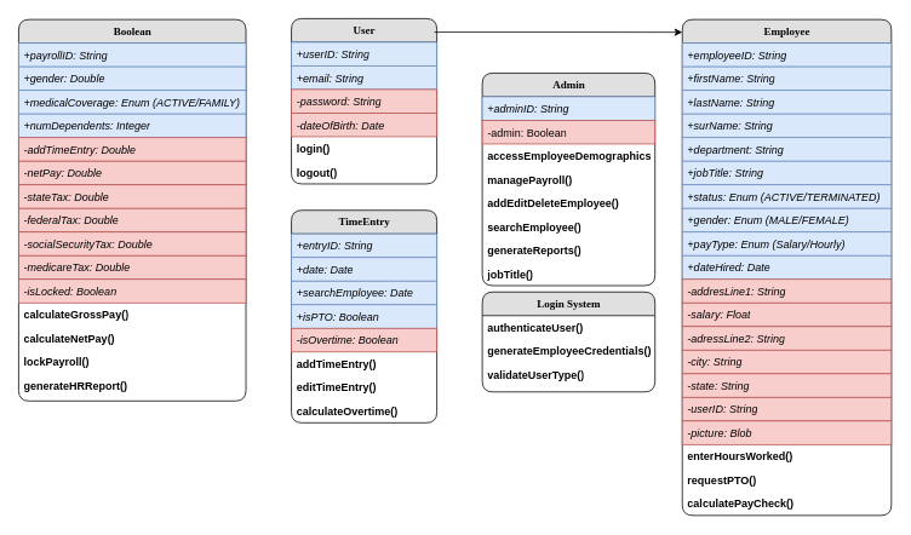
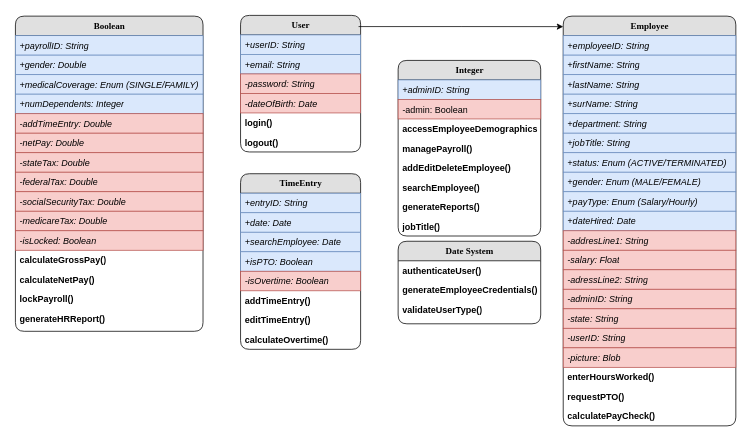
- <mxCell id="9" value="Admin" style="swimlane;html=1;fontStyle=1;childLayout=stackLayout;horizontal=1;startSize=26;fillColor=#e0e0e0;horizontalStack=0;resizeParent=1;resizeLast=0;collapsible=1;marginBottom=0;swimlaneFillColor=#ffffff;align=center;rounded=1;shadow=0;comic=0;labelBackgroundColor=none;strokeWidth=1;fontFamily=Verdana;fontSize=12;fontColor=#000000;" parent="1" vertex="1"><mxGeometry x="530" y="80" width="190" height="234" as="geometry" /></mxCell>
+ <mxCell id="9" value="Integer" style="swimlane;html=1;fontStyle=1;childLayout=stackLayout;horizontal=1;startSize=26;fillColor=#e0e0e0;horizontalStack=0;resizeParent=1;resizeLast=0;collapsible=1;marginBottom=0;swimlaneFillColor=#ffffff;align=center;rounded=1;shadow=0;comic=0;labelBackgroundColor=none;strokeWidth=1;fontFamily=Verdana;fontSize=12;fontColor=#000000;" parent="1" vertex="1"><mxGeometry x="530" y="80" width="190" height="234" as="geometry" /></mxCell>
- <mxCell id="21" value="+medicalCoverage: Enum (ACTIVE/FAMILY)" style="text;html=1;strokeColor=#6c8ebf;fillColor=#dae8fc;spacingLeft=4;spacingRight=4;whiteSpace=wrap;overflow=hidden;rotatable=0;points=[[0,0.5],[1,0.5]];portConstraint=eastwest;fontStyle=2;fontColor=#000000;" parent="18" vertex="1"><mxGeometry y="78" width="250" height="26" as="geometry" /></mxCell>
+ <mxCell id="21" value="+medicalCoverage: Enum (SINGLE/FAMILY)" style="text;html=1;strokeColor=#6c8ebf;fillColor=#dae8fc;spacingLeft=4;spacingRight=4;whiteSpace=wrap;overflow=hidden;rotatable=0;points=[[0,0.5],[1,0.5]];portConstraint=eastwest;fontStyle=2;fontColor=#000000;" parent="18" vertex="1"><mxGeometry y="78" width="250" height="26" as="geometry" /></mxCell>
- <mxCell id="43" value="Login System" style="swimlane;html=1;fontStyle=1;childLayout=stackLayout;horizontal=1;startSize=26;fillColor=#e0e0e0;horizontalStack=0;resizeParent=1;resizeLast=0;collapsible=1;marginBottom=0;swimlaneFillColor=#ffffff;align=center;rounded=1;shadow=0;comic=0;labelBackgroundColor=none;strokeWidth=1;fontFamily=Verdana;fontSize=12;fontColor=#000000;" parent="1" vertex="1"><mxGeometry x="530" y="321" width="190" height="110" as="geometry" /></mxCell>
+ <mxCell id="43" value="Date System" style="swimlane;html=1;fontStyle=1;childLayout=stackLayout;horizontal=1;startSize=26;fillColor=#e0e0e0;horizontalStack=0;resizeParent=1;resizeLast=0;collapsible=1;marginBottom=0;swimlaneFillColor=#ffffff;align=center;rounded=1;shadow=0;comic=0;labelBackgroundColor=none;strokeWidth=1;fontFamily=Verdana;fontSize=12;fontColor=#000000;" parent="1" vertex="1"><mxGeometry x="530" y="321" width="190" height="110" as="geometry" /></mxCell>
- <mxCell id="61" value="-city: String" style="text;html=1;strokeColor=#b85450;fillColor=#f8cecc;spacingLeft=4;spacingRight=4;whiteSpace=wrap;overflow=hidden;rotatable=0;points=[[0,0.5],[1,0.5]];portConstraint=eastwest;fontStyle=2;fontColor=#000000;" parent="47" vertex="1"><mxGeometry y="364" width="230" height="26" as="geometry" /></mxCell>
+ <mxCell id="61" value="-adminID: String" style="text;html=1;strokeColor=#b85450;fillColor=#f8cecc;spacingLeft=4;spacingRight=4;whiteSpace=wrap;overflow=hidden;rotatable=0;points=[[0,0.5],[1,0.5]];portConstraint=eastwest;fontStyle=2;fontColor=#000000;" parent="47" vertex="1"><mxGeometry y="364" width="230" height="26" as="geometry" /></mxCell>
